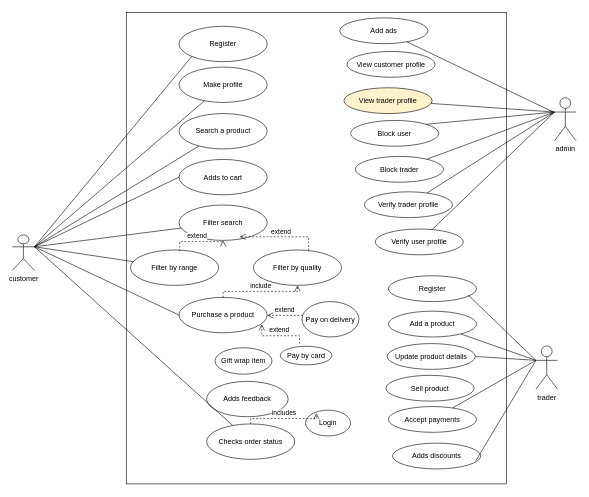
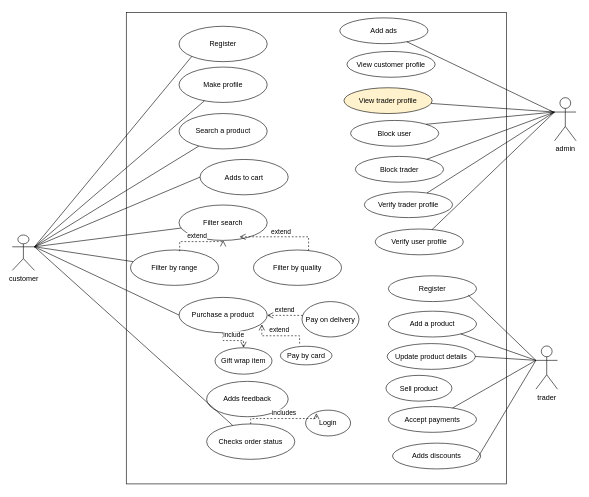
- <mxCell id="9" value="Adds to cart" style="ellipse;whiteSpace=wrap;html=1;" vertex="1" parent="1"><mxGeometry x="298" y="265" width="147" height="59" as="geometry" /></mxCell>
+ <mxCell id="9" value="Adds to cart" style="ellipse;whiteSpace=wrap;html=1;" vertex="1" parent="1"><mxGeometry x="333" y="265" width="147" height="59" as="geometry" /></mxCell>
- <mxCell id="30" value="include" style="html=1;verticalAlign=bottom;endArrow=open;dashed=1;endSize=8;edgeStyle=elbowEdgeStyle;elbow=vertical;curved=0;rounded=0;" edge="1" parent="1" source="13" target="11"><mxGeometry relative="1" as="geometry"><mxPoint x="569" y="397" as="sourcePoint" /><mxPoint x="489" y="397" as="targetPoint" /></mxGeometry></mxCell>
+ <mxCell id="30" value="include" style="html=1;verticalAlign=bottom;endArrow=open;dashed=1;endSize=8;edgeStyle=elbowEdgeStyle;elbow=vertical;curved=0;rounded=0;" edge="1" parent="1" source="13" target="14"><mxGeometry relative="1" as="geometry"><mxPoint x="569" y="397" as="sourcePoint" /><mxPoint x="489" y="397" as="targetPoint" /></mxGeometry></mxCell>
- <mxCell id="49" value="Sell product" style="ellipse;whiteSpace=wrap;html=1;" vertex="1" parent="1"><mxGeometry x="643" y="625" width="147" height="43" as="geometry" /></mxCell>
+ <mxCell id="49" value="Sell product" style="ellipse;whiteSpace=wrap;html=1;" vertex="1" parent="1"><mxGeometry x="643" y="625" width="110" height="43" as="geometry" /></mxCell>
